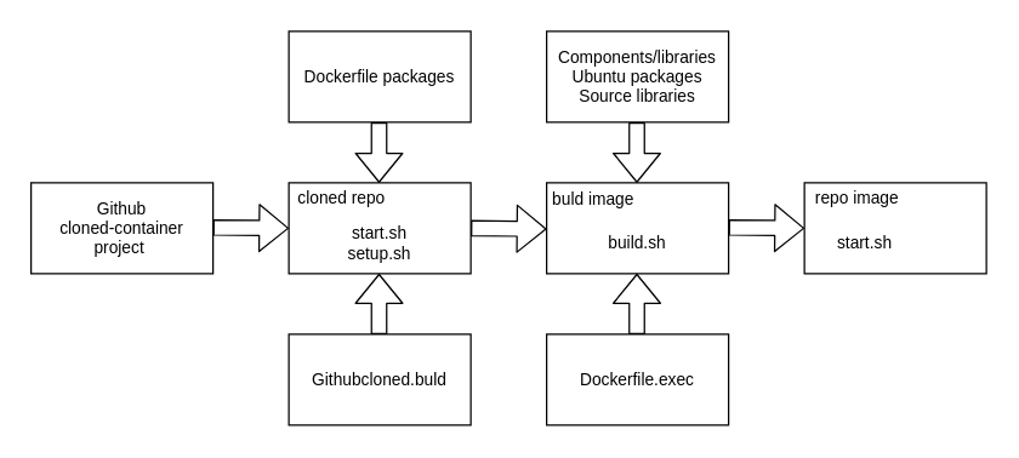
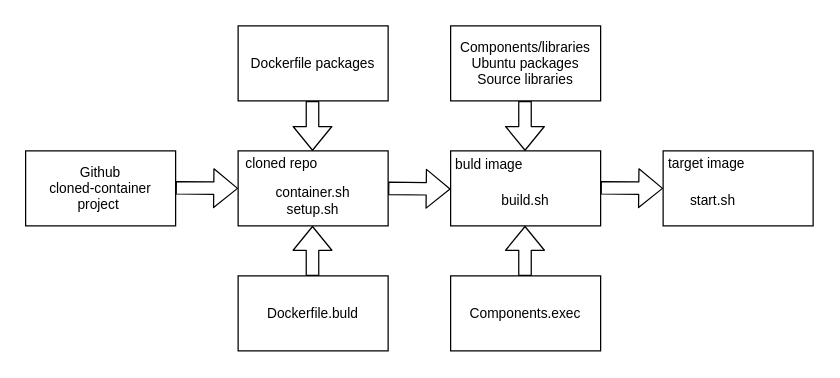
- <mxCell id="22" value="repo image" style="text;html=1;strokeColor=none;fillColor=none;align=center;verticalAlign=middle;whiteSpace=wrap;rounded=0;fontSize=11;" vertex="1" parent="1"><mxGeometry x="530" y="120" width="70" height="20" as="geometry" /></mxCell>
+ <mxCell id="22" value="target image" style="text;html=1;strokeColor=none;fillColor=none;align=center;verticalAlign=middle;whiteSpace=wrap;rounded=0;fontSize=11;" vertex="1" parent="1"><mxGeometry x="530" y="120" width="70" height="20" as="geometry" /></mxCell>
- <mxCell id="18" value="start.sh&lt;br&gt;setup.sh" style="text;html=1;strokeColor=none;fillColor=none;align=center;verticalAlign=middle;whiteSpace=wrap;rounded=0;fontSize=11;" vertex="1" parent="1"><mxGeometry x="230" y="150" width="40" height="20" as="geometry" /></mxCell>
+ <mxCell id="18" value="container.sh&lt;br&gt;setup.sh" style="text;html=1;strokeColor=none;fillColor=none;align=center;verticalAlign=middle;whiteSpace=wrap;rounded=0;fontSize=11;" vertex="1" parent="1"><mxGeometry x="230" y="150" width="40" height="20" as="geometry" /></mxCell>
- <mxCell id="10" value="Githubcloned.buld" style="rounded=0;whiteSpace=wrap;html=1;fontSize=11;" vertex="1" parent="1"><mxGeometry x="190" y="220" width="120" height="60" as="geometry" /></mxCell>
+ <mxCell id="10" value="Dockerfile.buld" style="rounded=0;whiteSpace=wrap;html=1;fontSize=11;" vertex="1" parent="1"><mxGeometry x="190" y="220" width="120" height="60" as="geometry" /></mxCell>
- <mxCell id="12" value="Dockerfile.exec" style="rounded=0;whiteSpace=wrap;html=1;fontSize=11;" vertex="1" parent="1"><mxGeometry x="360" y="220" width="120" height="60" as="geometry" /></mxCell>
+ <mxCell id="12" value="Components.exec" style="rounded=0;whiteSpace=wrap;html=1;fontSize=11;" vertex="1" parent="1"><mxGeometry x="360" y="220" width="120" height="60" as="geometry" /></mxCell>
